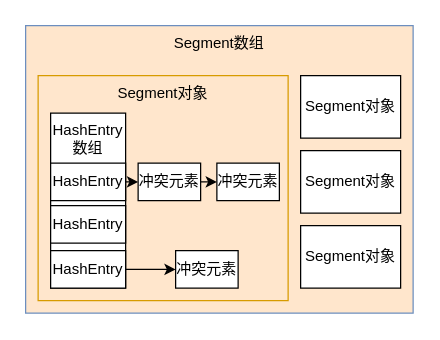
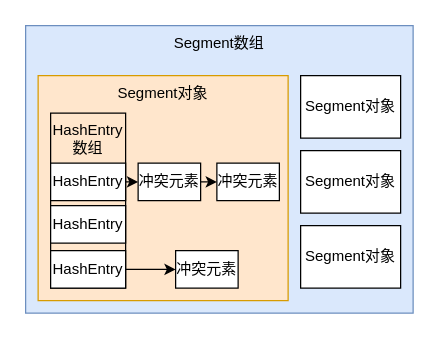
- <mxCell id="2" value="Segment数组" style="rounded=0;whiteSpace=wrap;html=1;verticalAlign=top;fillColor=#ffe6cc;strokeColor=#6c8ebf;" parent="1" vertex="1"><mxGeometry x="20" y="20" width="310" height="230" as="geometry" /></mxCell>
+ <mxCell id="2" value="Segment数组" style="rounded=0;whiteSpace=wrap;html=1;verticalAlign=top;fillColor=#dae8fc;strokeColor=#6c8ebf;" parent="1" vertex="1"><mxGeometry x="20" y="20" width="310" height="230" as="geometry" /></mxCell>
- <mxCell id="7" value="HashEntry数组" style="rounded=0;whiteSpace=wrap;html=1;verticalAlign=top;" parent="1" vertex="1"><mxGeometry x="40" y="90" width="60" height="140" as="geometry" /></mxCell>
+ <mxCell id="7" value="HashEntry数组" style="rounded=0;whiteSpace=wrap;html=1;verticalAlign=top;fillColor=#ffe6cc;" parent="1" vertex="1"><mxGeometry x="40" y="90" width="60" height="140" as="geometry" /></mxCell>
